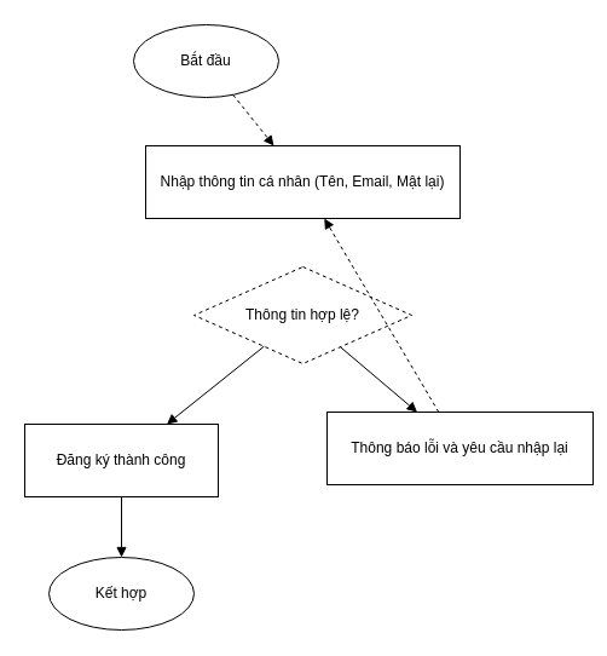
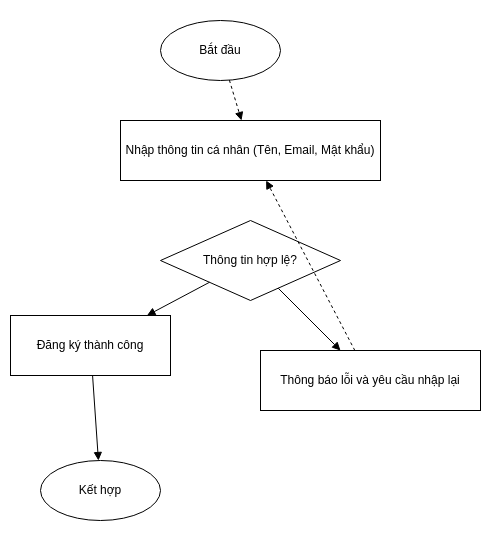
- <mxCell id="2" value="Bắt đầu" style="ellipse;whiteSpace=wrap;html=1;" vertex="1" parent="1"><mxGeometry x="110" y="20" width="120" height="60" as="geometry" /></mxCell>
+ <mxCell id="2" value="Bắt đầu" style="ellipse;whiteSpace=wrap;html=1;" vertex="1" parent="1"><mxGeometry x="160" y="20" width="120" height="60" as="geometry" /></mxCell>
- <mxCell id="3" value="Nhập thông tin cá nhân (Tên, Email, Mật lại)" style="rounded=0;whiteSpace=wrap;html=1;" vertex="1" parent="1"><mxGeometry x="120" y="120" width="260" height="60" as="geometry" /></mxCell>
+ <mxCell id="3" value="Nhập thông tin cá nhân (Tên, Email, Mật khẩu)" style="rounded=0;whiteSpace=wrap;html=1;" vertex="1" parent="1"><mxGeometry x="120" y="120" width="260" height="60" as="geometry" /></mxCell>
- <mxCell id="4" value="Thông tin hợp lệ?" style="rhombus;whiteSpace=wrap;html=1;dashed=1;" vertex="1" parent="1"><mxGeometry x="160" y="220" width="180" height="80" as="geometry" /></mxCell>
+ <mxCell id="4" value="Thông tin hợp lệ?" style="rhombus;whiteSpace=wrap;html=1;" vertex="1" parent="1"><mxGeometry x="160" y="220" width="180" height="80" as="geometry" /></mxCell>
- <mxCell id="6" value="Thông báo lỗi và yêu cầu nhập lại" style="rounded=0;whiteSpace=wrap;html=1;" vertex="1" parent="1"><mxGeometry x="270" y="340" width="220" height="60" as="geometry" /></mxCell>
+ <mxCell id="6" value="Thông báo lỗi và yêu cầu nhập lại" style="rounded=0;whiteSpace=wrap;html=1;" vertex="1" parent="1"><mxGeometry x="260" y="350" width="220" height="60" as="geometry" /></mxCell>
- <mxCell id="5" value="Đăng ký thành công" style="rounded=0;whiteSpace=wrap;html=1;" vertex="1" parent="1"><mxGeometry x="20" y="350" width="160" height="60" as="geometry" /></mxCell>
+ <mxCell id="5" value="Đăng ký thành công" style="rounded=0;whiteSpace=wrap;html=1;" vertex="1" parent="1"><mxGeometry x="10" y="315" width="160" height="60" as="geometry" /></mxCell>
